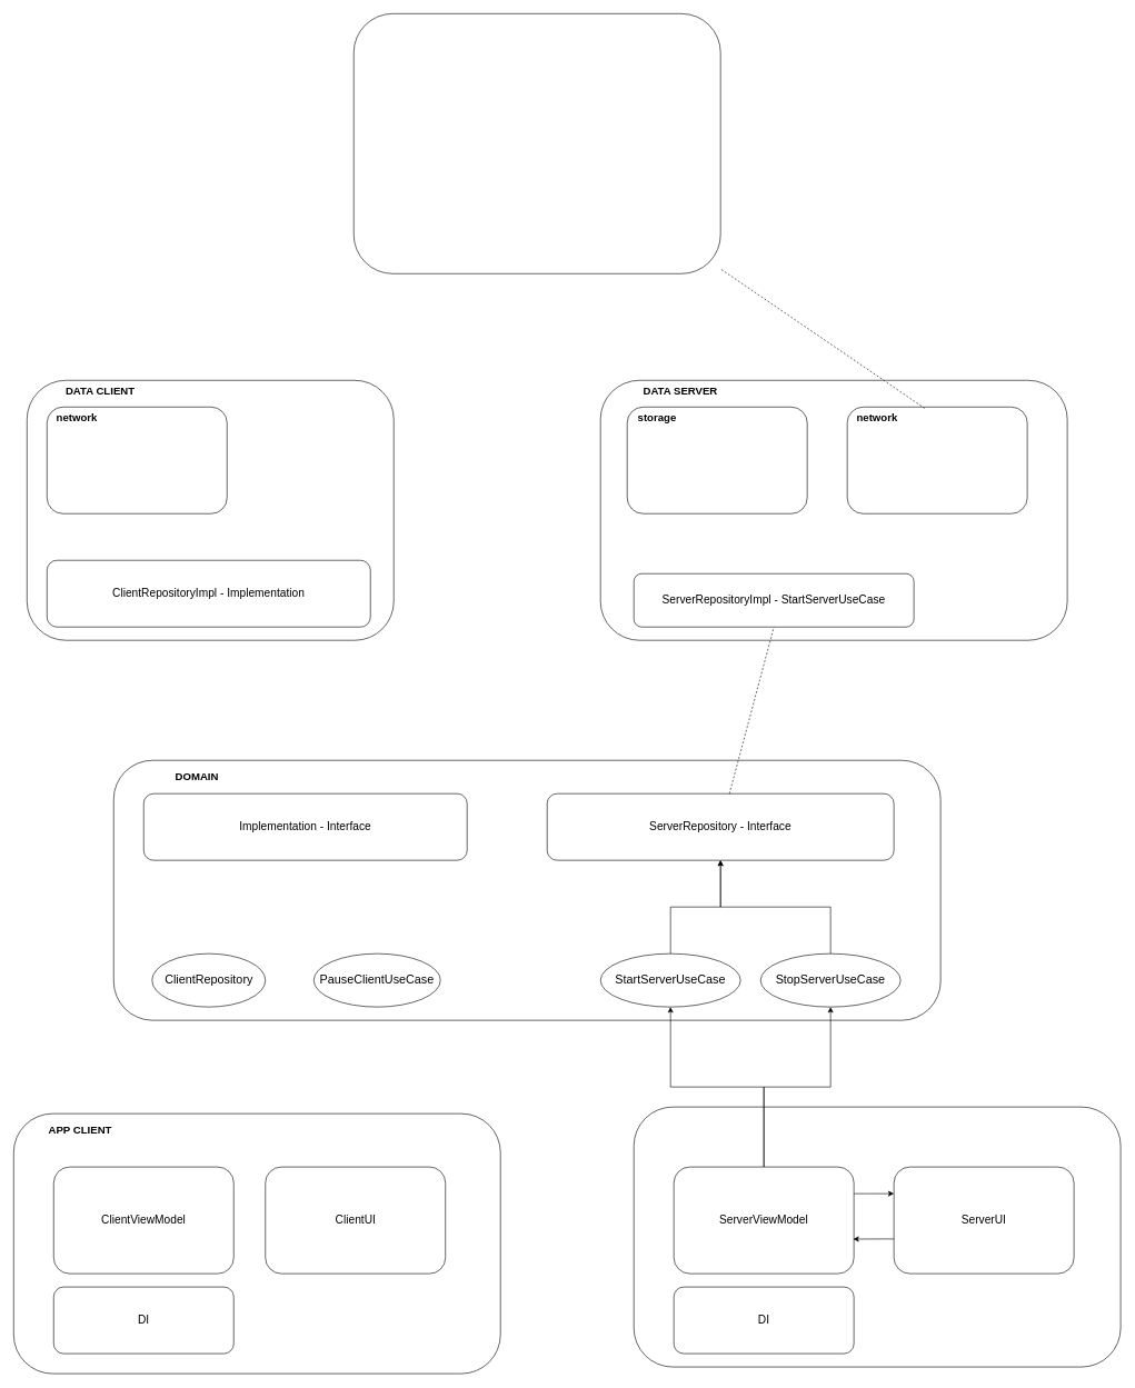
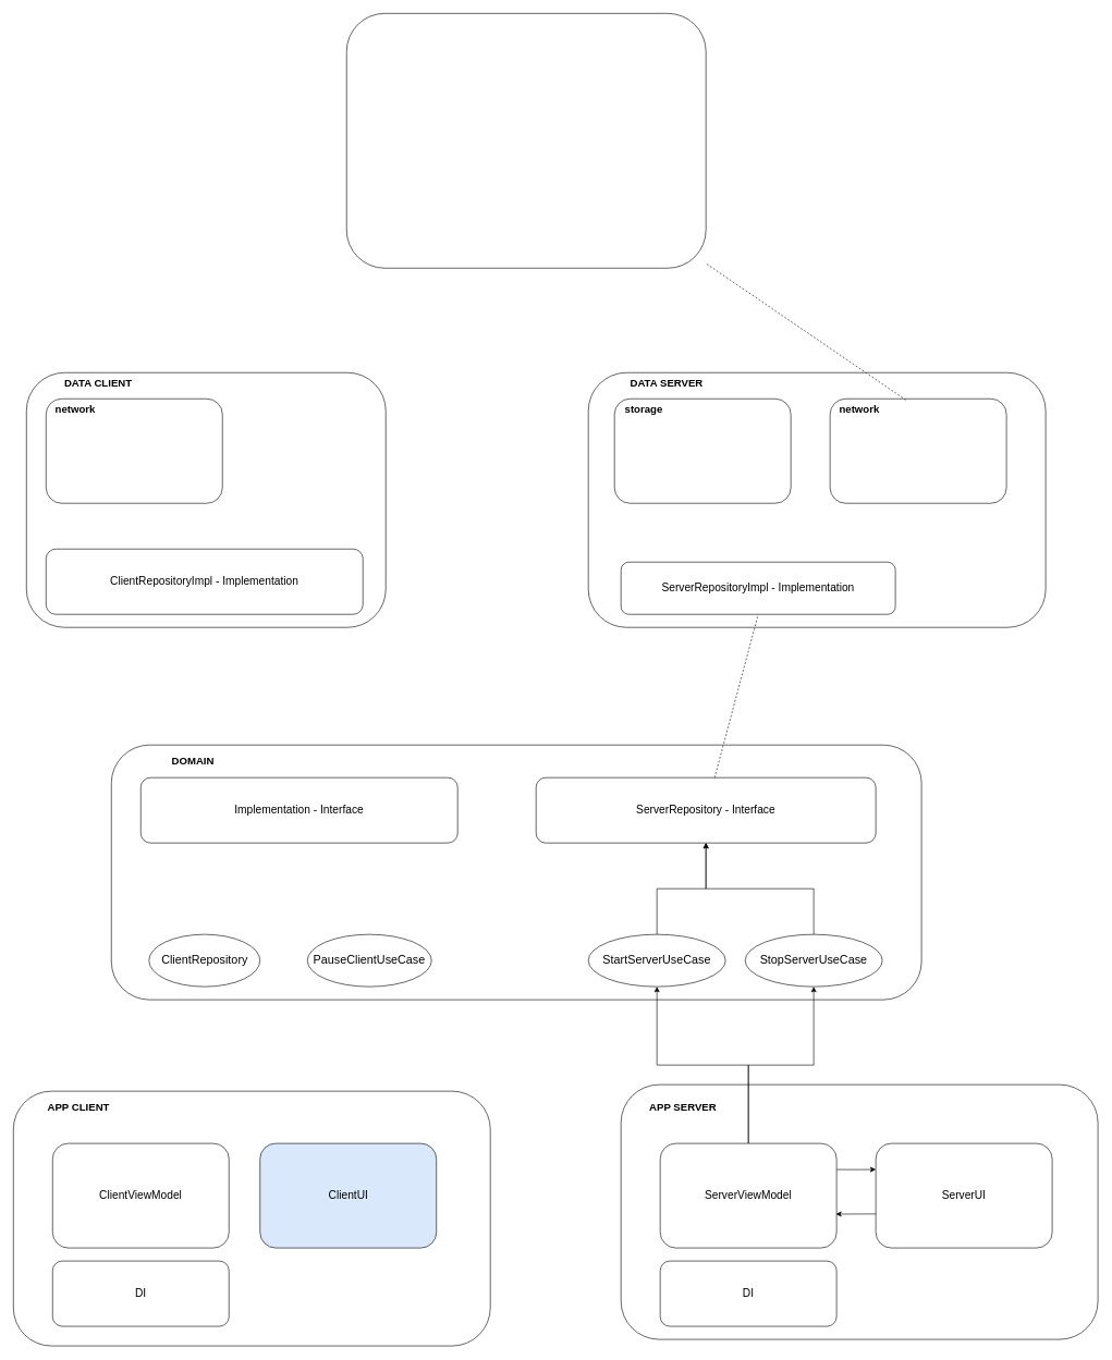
- <mxCell id="20" value="&lt;font style=&quot;font-size: 17px;&quot;&gt;ServerRepositoryImpl - StartServerUseCase&lt;/font&gt;" style="rounded=1;whiteSpace=wrap;html=1;" parent="1" vertex="1"><mxGeometry x="950" y="860" width="420" height="80" as="geometry" /></mxCell>
+ <mxCell id="20" value="&lt;font style=&quot;font-size: 17px;&quot;&gt;ServerRepositoryImpl - Implementation&lt;/font&gt;" style="rounded=1;whiteSpace=wrap;html=1;" parent="1" vertex="1"><mxGeometry x="950" y="860" width="420" height="80" as="geometry" /></mxCell>
+ <mxCell id="9" value="&lt;b&gt;&lt;font style=&quot;font-size: 16px;&quot;&gt;APP SERVER&lt;/font&gt;&lt;/b&gt;" style="text;html=1;align=center;verticalAlign=middle;whiteSpace=wrap;rounded=0;" parent="1" vertex="1"><mxGeometry x="990" y="1680" width="110" height="30" as="geometry" /></mxCell>
- <mxCell id="23" value="&lt;font style=&quot;font-size: 17px;&quot;&gt;ClientUI&lt;/font&gt;" style="rounded=1;whiteSpace=wrap;html=1;" parent="1" vertex="1"><mxGeometry x="397.5" y="1750" width="270" height="160" as="geometry" /></mxCell>
+ <mxCell id="23" value="&lt;font style=&quot;font-size: 17px;&quot;&gt;ClientUI&lt;/font&gt;" style="rounded=1;whiteSpace=wrap;html=1;fillColor=#dae8fc;" parent="1" vertex="1"><mxGeometry x="397.5" y="1750" width="270" height="160" as="geometry" /></mxCell>
